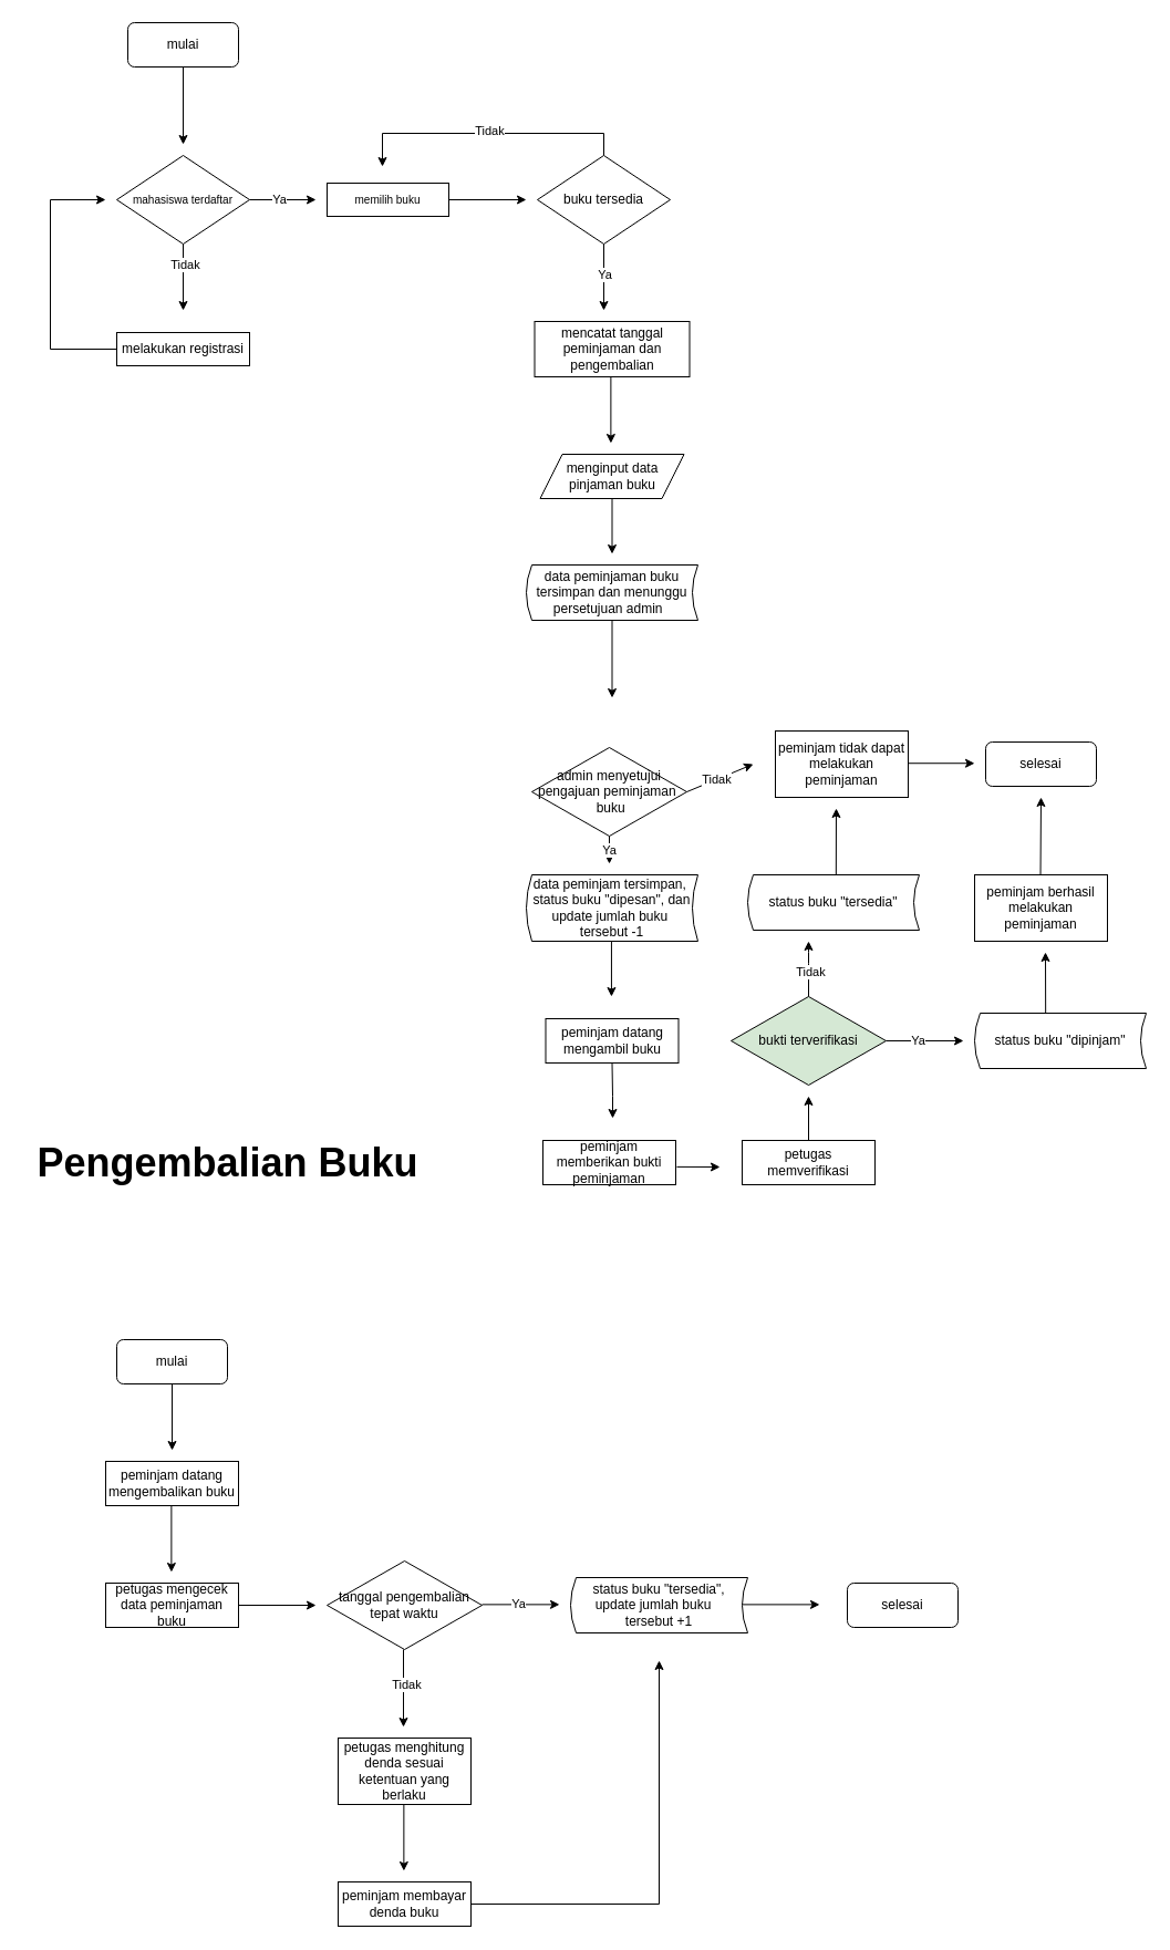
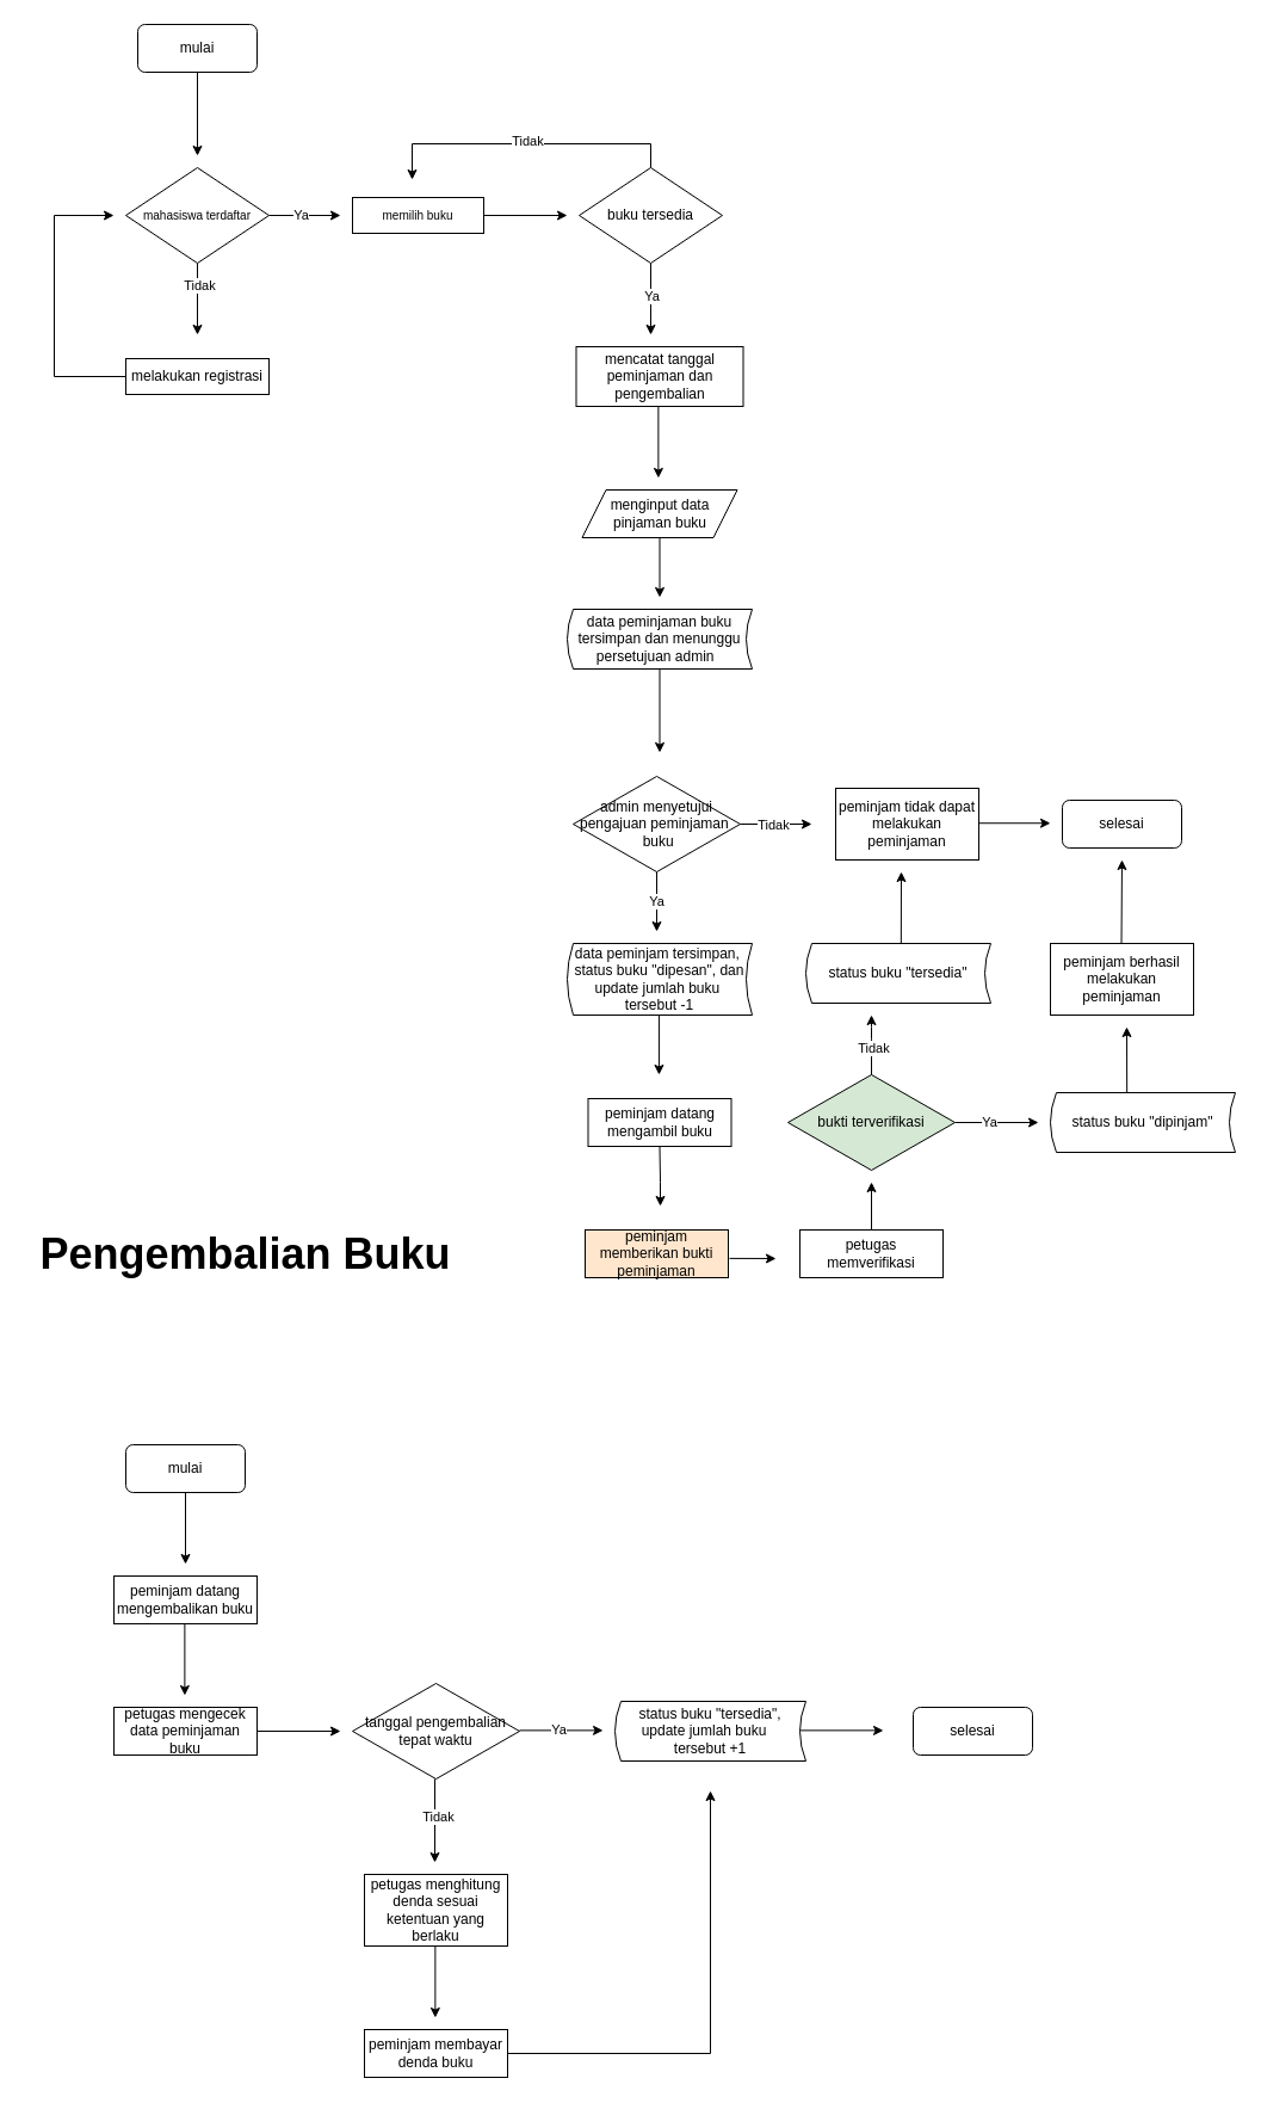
- <mxCell id="23" value="admin menyetujui pengajuan peminjaman&amp;nbsp; &amp;nbsp;buku" style="rhombus;whiteSpace=wrap;html=1;" vertex="1" parent="1"><mxGeometry x="480" y="675" width="140" height="80" as="geometry" /></mxCell>
+ <mxCell id="23" value="admin menyetujui pengajuan peminjaman&amp;nbsp; &amp;nbsp;buku" style="rhombus;whiteSpace=wrap;html=1;" vertex="1" parent="1"><mxGeometry x="480" y="650" width="140" height="80" as="geometry" /></mxCell>
- <mxCell id="31" value="peminjam memberikan bukti peminjaman" style="rounded=0;whiteSpace=wrap;html=1;" vertex="1" parent="1"><mxGeometry x="490" y="1030" width="120" height="40" as="geometry" /></mxCell>
+ <mxCell id="31" value="peminjam memberikan bukti peminjaman" style="rounded=0;whiteSpace=wrap;html=1;fillColor=#ffe6cc;" vertex="1" parent="1"><mxGeometry x="490" y="1030" width="120" height="40" as="geometry" /></mxCell>
